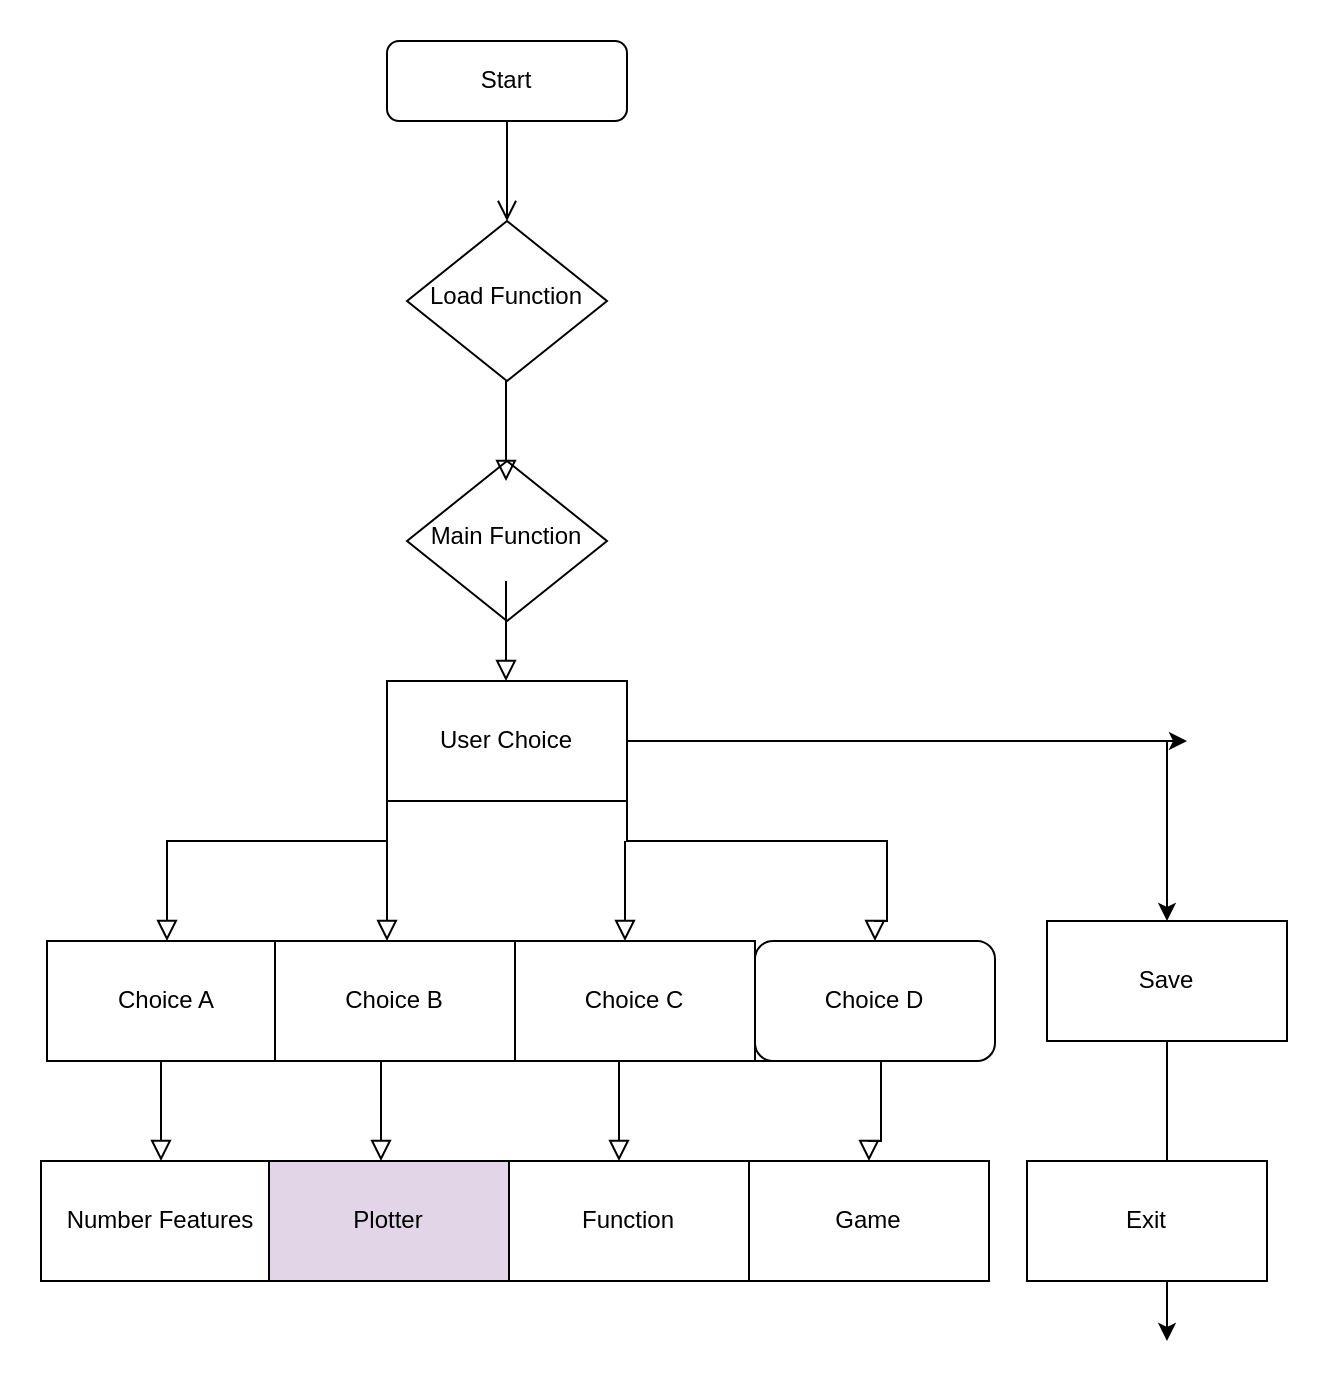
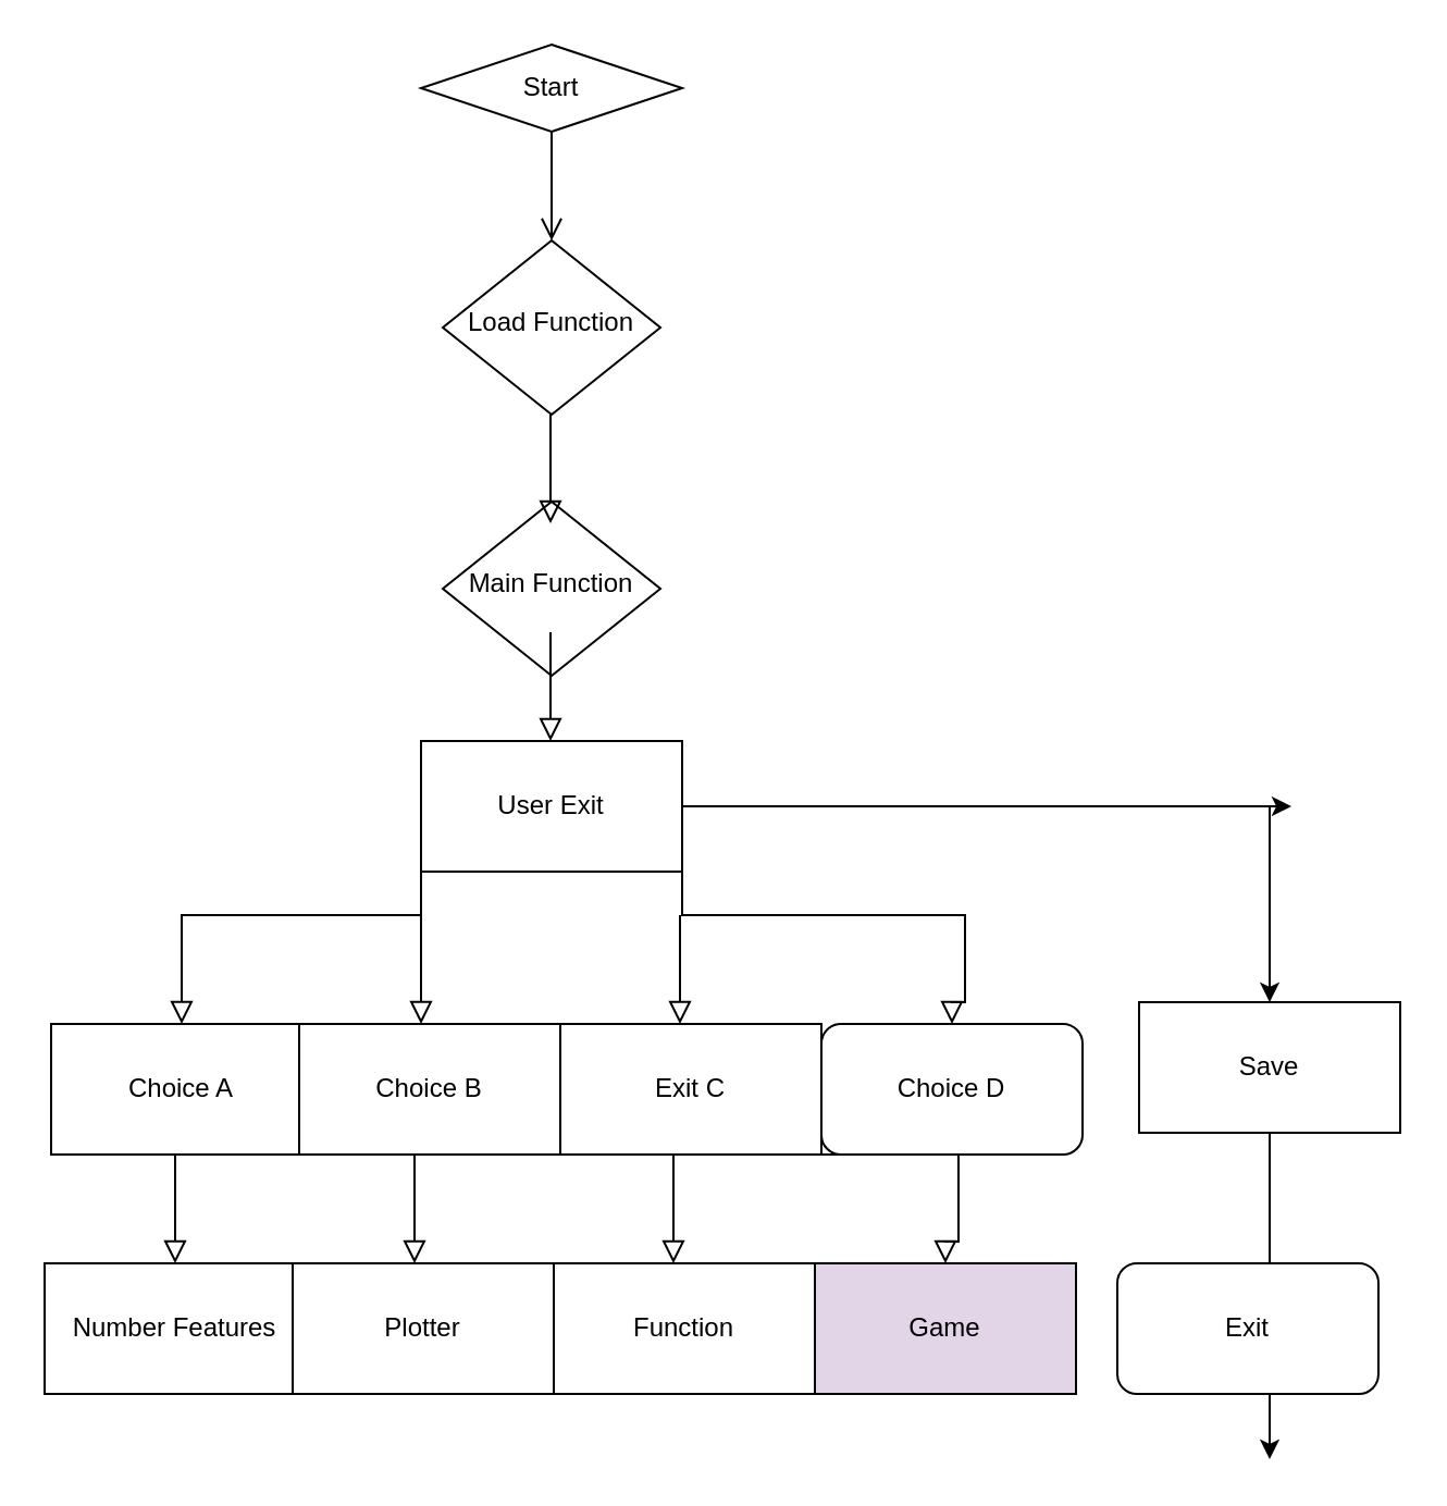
- <mxCell id="3" value="Start" style="rounded=1;whiteSpace=wrap;html=1;fontSize=12;glass=0;strokeWidth=1;shadow=0;" parent="1" vertex="1"><mxGeometry x="193" y="20" width="120" height="40" as="geometry" /></mxCell>
+ <mxCell id="3" value="Start" style="rhombus;whiteSpace=wrap;html=1;fontSize=12;glass=0;strokeWidth=1;shadow=0;" parent="1" vertex="1"><mxGeometry x="193" y="20" width="120" height="40" as="geometry" /></mxCell>
- <mxCell id="8" value="User Choice" style="rounded=0;whiteSpace=wrap;html=1;" vertex="1" parent="1"><mxGeometry x="193" y="340" width="120" height="60" as="geometry" /></mxCell>
+ <mxCell id="8" value="User Exit" style="rounded=0;whiteSpace=wrap;html=1;" vertex="1" parent="1"><mxGeometry x="193" y="340" width="120" height="60" as="geometry" /></mxCell>
- <mxCell id="15" value="Choice C" style="rounded=0;whiteSpace=wrap;html=1;" vertex="1" parent="1"><mxGeometry x="257" y="470" width="120" height="60" as="geometry" /></mxCell>
+ <mxCell id="15" value="Exit C" style="rounded=0;whiteSpace=wrap;html=1;" vertex="1" parent="1"><mxGeometry x="257" y="470" width="120" height="60" as="geometry" /></mxCell>
- <mxCell id="22" value="Plotter" style="rounded=0;whiteSpace=wrap;html=1;fillColor=#e1d5e7;" vertex="1" parent="1"><mxGeometry x="134" y="580" width="120" height="60" as="geometry" /></mxCell>
+ <mxCell id="22" value="Plotter" style="rounded=0;whiteSpace=wrap;html=1;" vertex="1" parent="1"><mxGeometry x="134" y="580" width="120" height="60" as="geometry" /></mxCell>
- <mxCell id="24" value="Game" style="rounded=0;whiteSpace=wrap;html=1;" vertex="1" parent="1"><mxGeometry x="374" y="580" width="120" height="60" as="geometry" /></mxCell>
+ <mxCell id="24" value="Game" style="rounded=0;whiteSpace=wrap;html=1;fillColor=#e1d5e7;" vertex="1" parent="1"><mxGeometry x="374" y="580" width="120" height="60" as="geometry" /></mxCell>
- <mxCell id="29" value="Exit" style="rounded=0;whiteSpace=wrap;html=1;" vertex="1" parent="1"><mxGeometry x="513" y="580" width="120" height="60" as="geometry" /></mxCell>
+ <mxCell id="29" value="Exit" style="whiteSpace=wrap;html=1;rounded=1;" vertex="1" parent="1"><mxGeometry x="513" y="580" width="120" height="60" as="geometry" /></mxCell>
